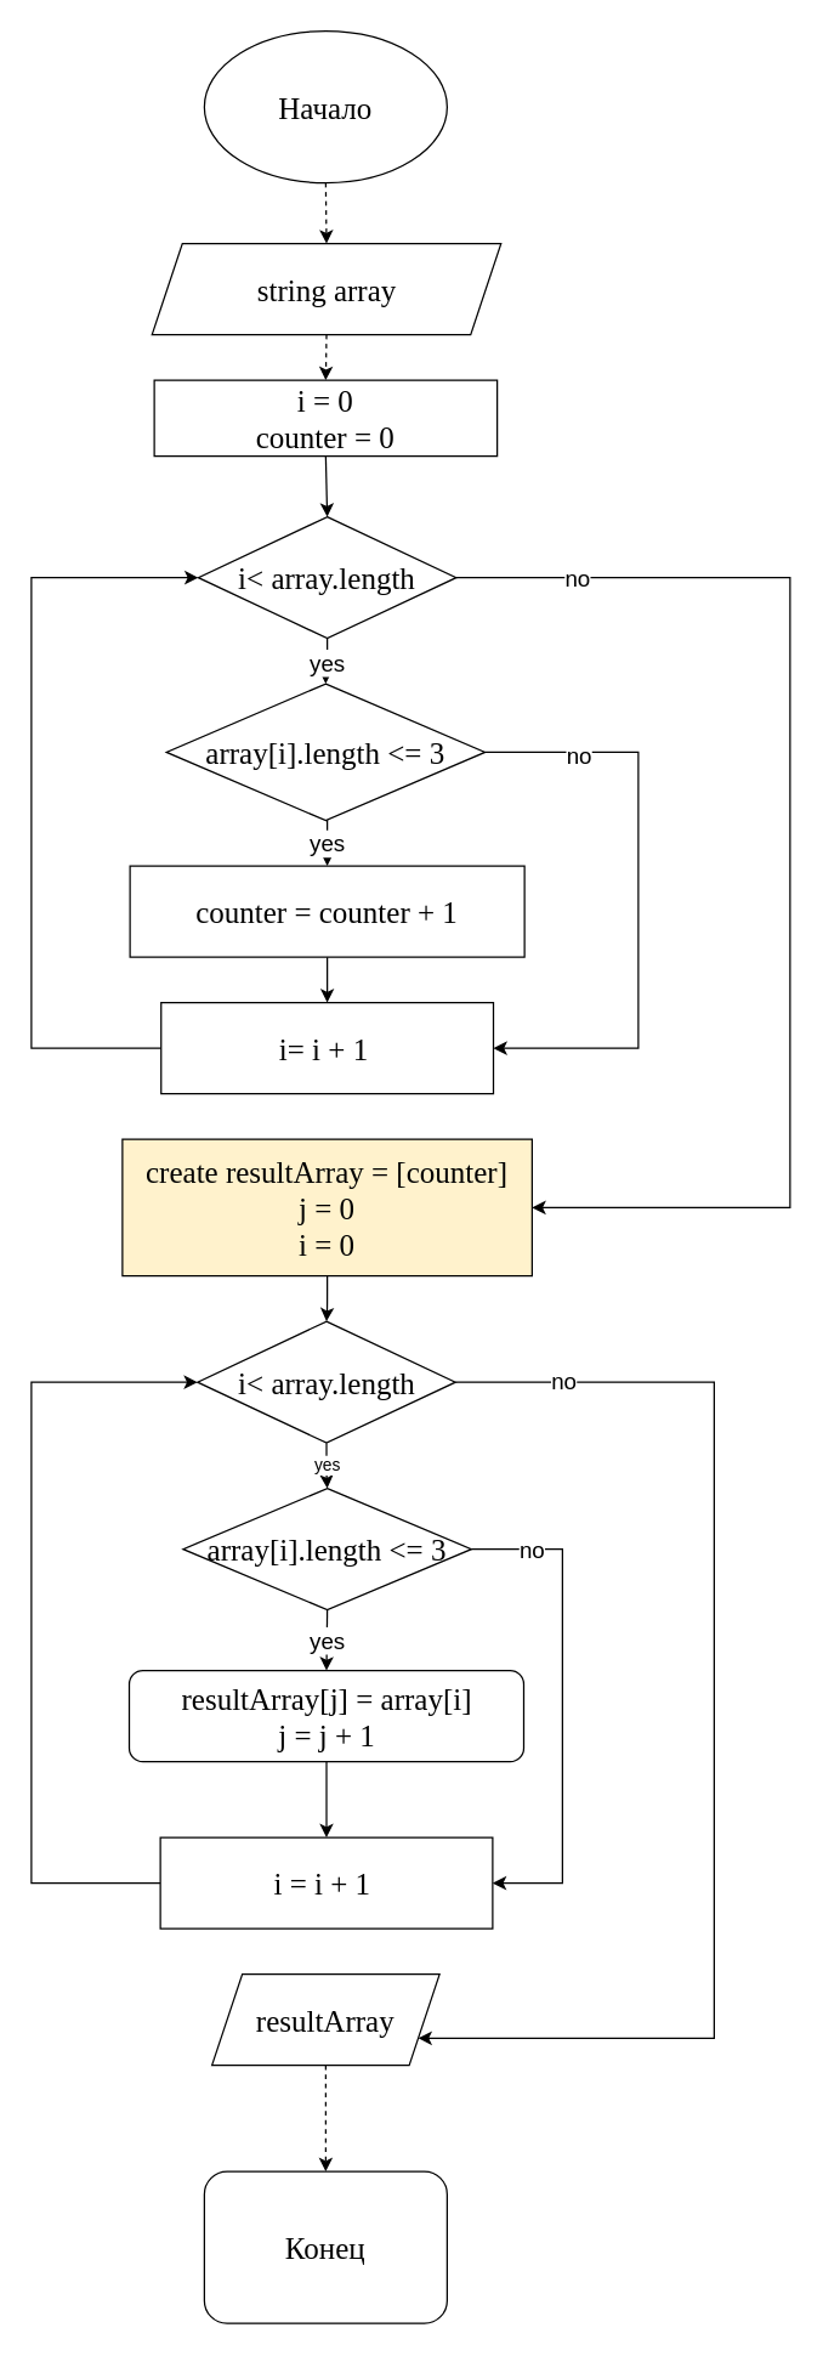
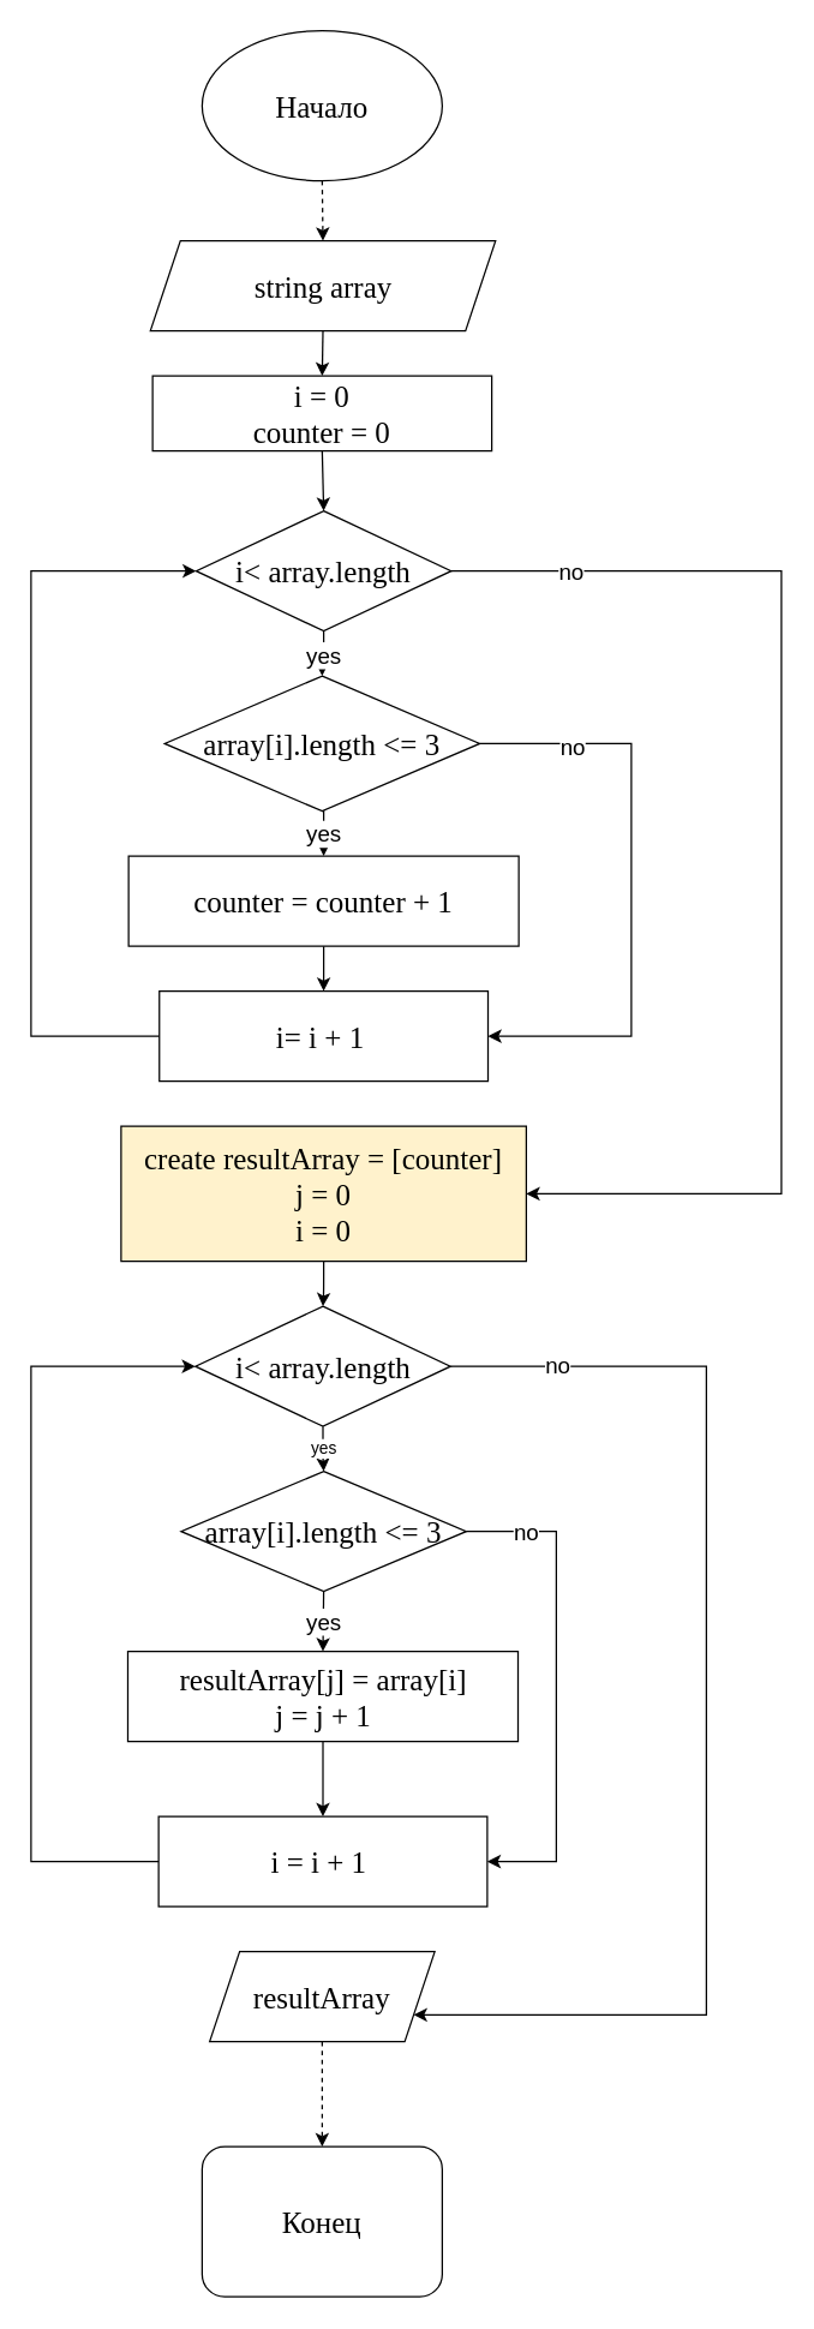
- <mxCell id="4" style="edgeStyle=none;rounded=0;html=1;exitX=0.5;exitY=1;exitDx=0;exitDy=0;entryX=0.5;entryY=0;entryDx=0;entryDy=0;fontSize=13;dashed=1;" parent="1" source="5" target="33" edge="1"><mxGeometry relative="1" as="geometry" /></mxCell>
+ <mxCell id="4" style="edgeStyle=none;rounded=0;html=1;exitX=0.5;exitY=1;exitDx=0;exitDy=0;entryX=0.5;entryY=0;entryDx=0;entryDy=0;fontSize=13;" parent="1" source="5" target="33" edge="1"><mxGeometry relative="1" as="geometry" /></mxCell>
- <mxCell id="3" value="&lt;font style=&quot;vertical-align: inherit ; font-size: 20px&quot;&gt;&lt;font style=&quot;vertical-align: inherit ; font-size: 20px&quot;&gt;resultArray[j] = array[i]&lt;br&gt;j = j + 1&lt;br style=&quot;font-size: 20px&quot;&gt;&lt;/font&gt;&lt;/font&gt;" style="whiteSpace=wrap;html=1;hachureGap=4;fontFamily=Times New Roman;fontSize=20;rounded=1;" parent="1" vertex="1"><mxGeometry x="84.5" y="1100" width="260" height="60" as="geometry" /></mxCell>
+ <mxCell id="3" value="&lt;font style=&quot;vertical-align: inherit ; font-size: 20px&quot;&gt;&lt;font style=&quot;vertical-align: inherit ; font-size: 20px&quot;&gt;resultArray[j] = array[i]&lt;br&gt;j = j + 1&lt;br style=&quot;font-size: 20px&quot;&gt;&lt;/font&gt;&lt;/font&gt;" style="rounded=0;whiteSpace=wrap;html=1;hachureGap=4;fontFamily=Times New Roman;fontSize=20;" parent="1" vertex="1"><mxGeometry x="84.5" y="1100" width="260" height="60" as="geometry" /></mxCell>
